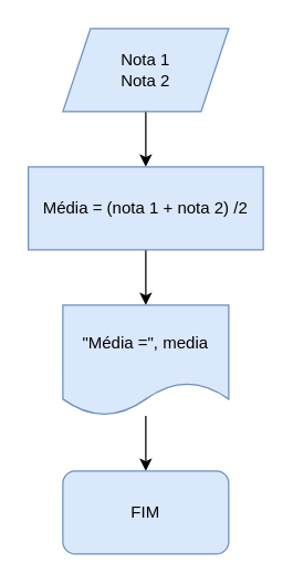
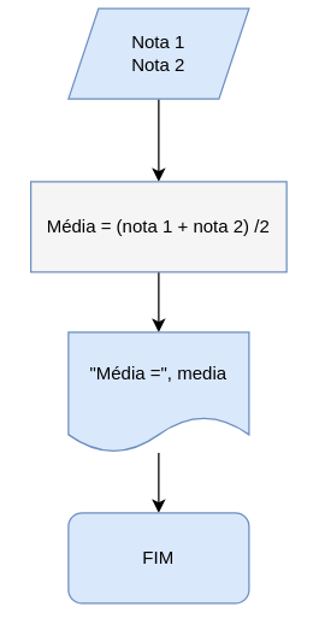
- <mxCell id="3" value="Nota 1&lt;br&gt;Nota 2" style="shape=parallelogram;perimeter=parallelogramPerimeter;whiteSpace=wrap;html=1;fixedSize=1;fillColor=#dae8fc;strokeColor=#6c8ebf;" vertex="1" parent="1"><mxGeometry x="45" y="20" width="120" height="60" as="geometry" /></mxCell>
+ <mxCell id="3" value="Nota 1&lt;br&gt;Nota 2" style="shape=parallelogram;perimeter=parallelogramPerimeter;whiteSpace=wrap;html=1;fixedSize=1;fillColor=#dae8fc;strokeColor=#6c8ebf;" vertex="1" parent="1"><mxGeometry x="45" y="5" width="120" height="60" as="geometry" /></mxCell>
- <mxCell id="5" value="Média = (nota 1 + nota 2) /2" style="whiteSpace=wrap;html=1;fillColor=#dae8fc;strokeColor=#6c8ebf;" vertex="1" parent="1"><mxGeometry x="20" y="120" width="170" height="60" as="geometry" /></mxCell>
+ <mxCell id="5" value="Média = (nota 1 + nota 2) /2" style="whiteSpace=wrap;html=1;fillColor=#f5f5f5;strokeColor=#6c8ebf;" vertex="1" parent="1"><mxGeometry x="20" y="120" width="170" height="60" as="geometry" /></mxCell>
